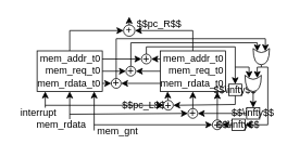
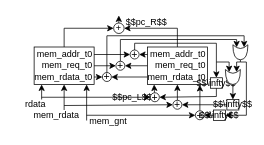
- <mxCell id="16" value="interrupt" style="text;html=1;align=center;verticalAlign=middle;whiteSpace=wrap;rounded=0;" vertex="1" parent="1"><mxGeometry x="20" y="130" width="54" height="15" as="geometry" /></mxCell>
+ <mxCell id="16" value="rdata" style="text;html=1;align=center;verticalAlign=middle;whiteSpace=wrap;rounded=0;" vertex="1" parent="1"><mxGeometry x="20" y="130" width="54" height="15" as="geometry" /></mxCell>
